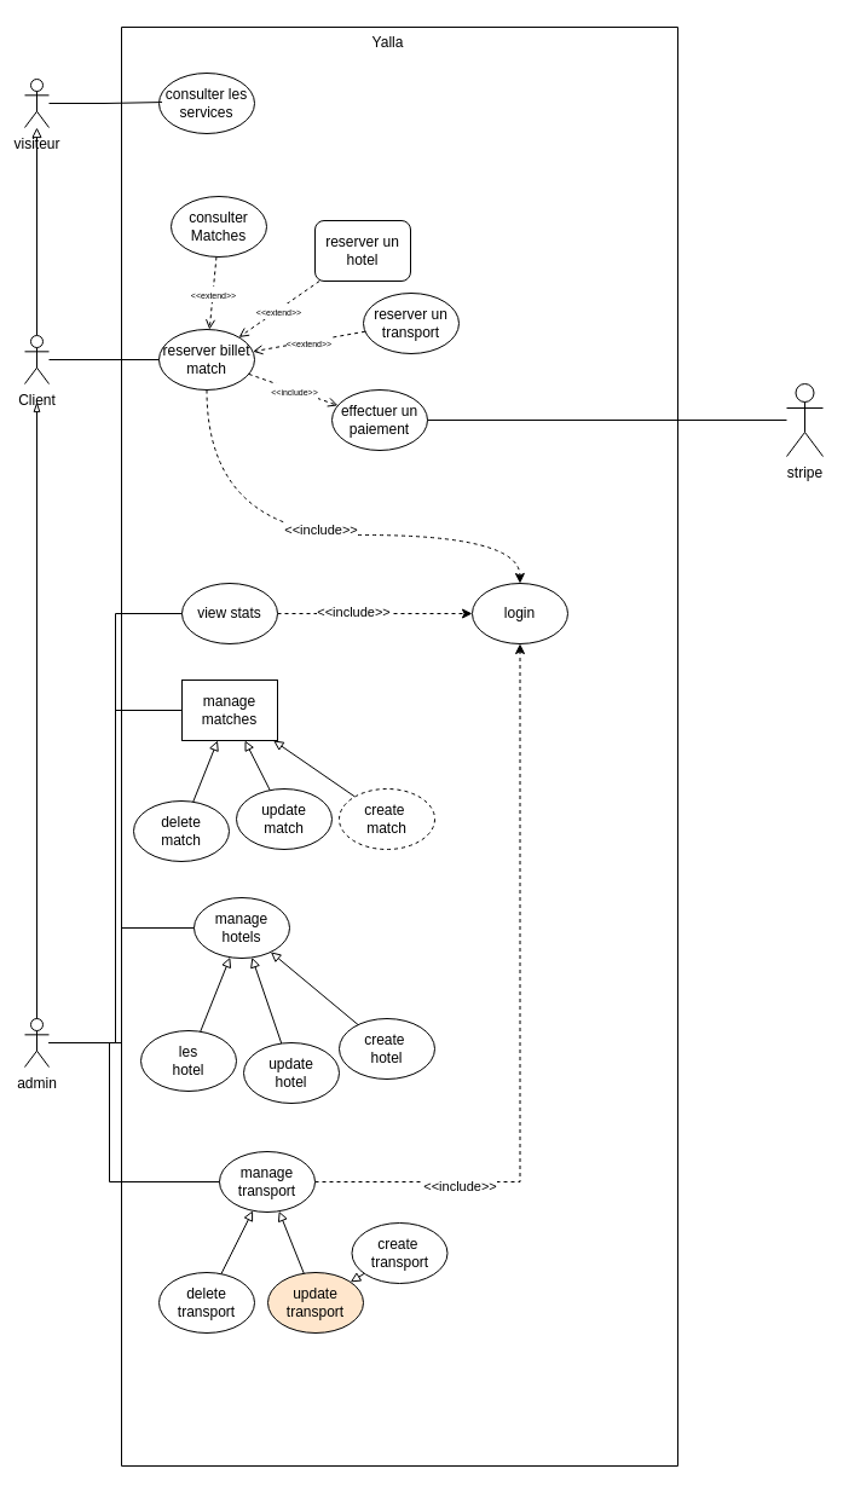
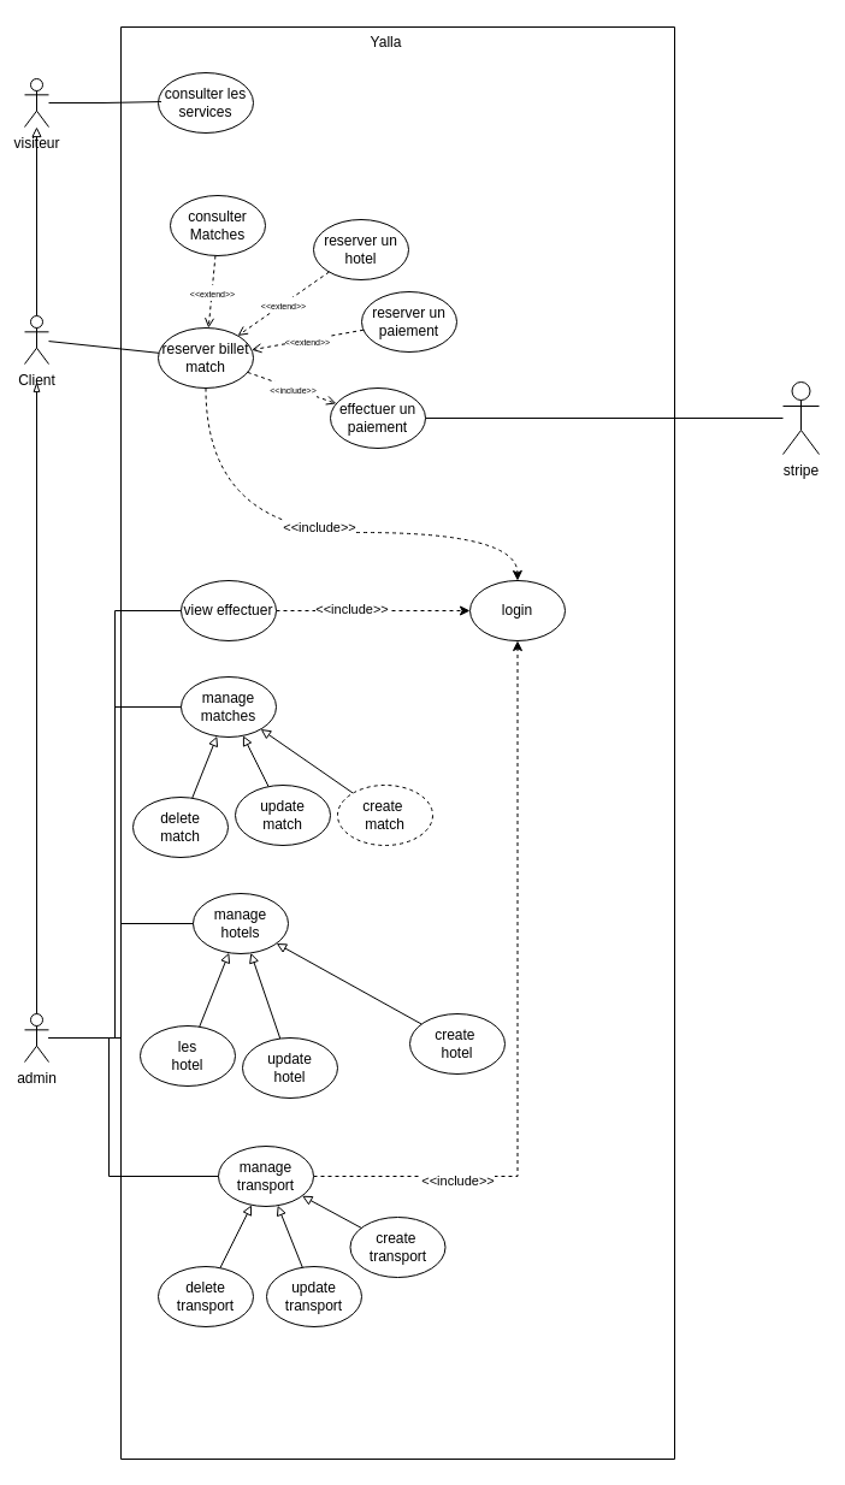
- <mxCell id="8" value="reserver un hotel" style="whiteSpace=wrap;html=1;rounded=1;" vertex="1" parent="2"><mxGeometry x="160" y="160" width="79" height="50" as="geometry" /></mxCell>
+ <mxCell id="8" value="reserver un hotel" style="ellipse;whiteSpace=wrap;html=1;" vertex="1" parent="2"><mxGeometry x="160" y="160" width="79" height="50" as="geometry" /></mxCell>
- <mxCell id="11" value="reserver un transport" style="ellipse;whiteSpace=wrap;html=1;" vertex="1" parent="2"><mxGeometry x="200" y="220" width="79" height="50" as="geometry" /></mxCell>
+ <mxCell id="11" value="reserver un paiement" style="ellipse;whiteSpace=wrap;html=1;" vertex="1" parent="2"><mxGeometry x="200" y="220" width="79" height="50" as="geometry" /></mxCell>
- <mxCell id="50" value="Client" style="shape=umlActor;verticalLabelPosition=bottom;verticalAlign=top;html=1;outlineConnect=0;" vertex="1" parent="1"><mxGeometry x="20" y="277" width="20" height="40" as="geometry" /></mxCell>
+ <mxCell id="50" value="Client" style="shape=umlActor;verticalLabelPosition=bottom;verticalAlign=top;html=1;outlineConnect=0;" vertex="1" parent="1"><mxGeometry x="20" y="262" width="20" height="40" as="geometry" /></mxCell>
- <mxCell id="15" value="view stats" style="ellipse;whiteSpace=wrap;html=1;" vertex="1" parent="2"><mxGeometry x="50" y="460" width="79" height="50" as="geometry" /></mxCell>
+ <mxCell id="15" value="view effectuer" style="ellipse;whiteSpace=wrap;html=1;" vertex="1" parent="2"><mxGeometry x="50" y="460" width="79" height="50" as="geometry" /></mxCell>
- <mxCell id="16" value="manage matches" style="whiteSpace=wrap;html=1;rounded=0;" vertex="1" parent="2"><mxGeometry x="50" y="540" width="79" height="50" as="geometry" /></mxCell>
+ <mxCell id="16" value="manage matches" style="ellipse;whiteSpace=wrap;html=1;" vertex="1" parent="2"><mxGeometry x="50" y="540" width="79" height="50" as="geometry" /></mxCell>
- <mxCell id="25" value="create&amp;nbsp;&lt;br&gt;hotel" style="ellipse;whiteSpace=wrap;html=1;" vertex="1" parent="2"><mxGeometry x="180" y="820" width="79" height="50" as="geometry" /></mxCell>
+ <mxCell id="25" value="create&amp;nbsp;&lt;br&gt;hotel" style="ellipse;whiteSpace=wrap;html=1;" vertex="1" parent="2"><mxGeometry x="240" y="820" width="79" height="50" as="geometry" /></mxCell>
- <mxCell id="33" style="rounded=0;orthogonalLoop=1;jettySize=auto;html=1;endArrow=block;endFill=0;" edge="1" parent="2" source="34" target="36"><mxGeometry relative="1" as="geometry" /></mxCell>
+ <mxCell id="33" style="rounded=0;orthogonalLoop=1;jettySize=auto;html=1;endArrow=block;endFill=0;" edge="1" parent="2" source="34" target="32"><mxGeometry relative="1" as="geometry" /></mxCell>
- <mxCell id="36" value="update&lt;br&gt;transport" style="ellipse;whiteSpace=wrap;html=1;fillColor=#ffe6cc;" vertex="1" parent="2"><mxGeometry x="121" y="1030" width="79" height="50" as="geometry" /></mxCell>
+ <mxCell id="36" value="update&lt;br&gt;transport" style="ellipse;whiteSpace=wrap;html=1;" vertex="1" parent="2"><mxGeometry x="121" y="1030" width="79" height="50" as="geometry" /></mxCell>
